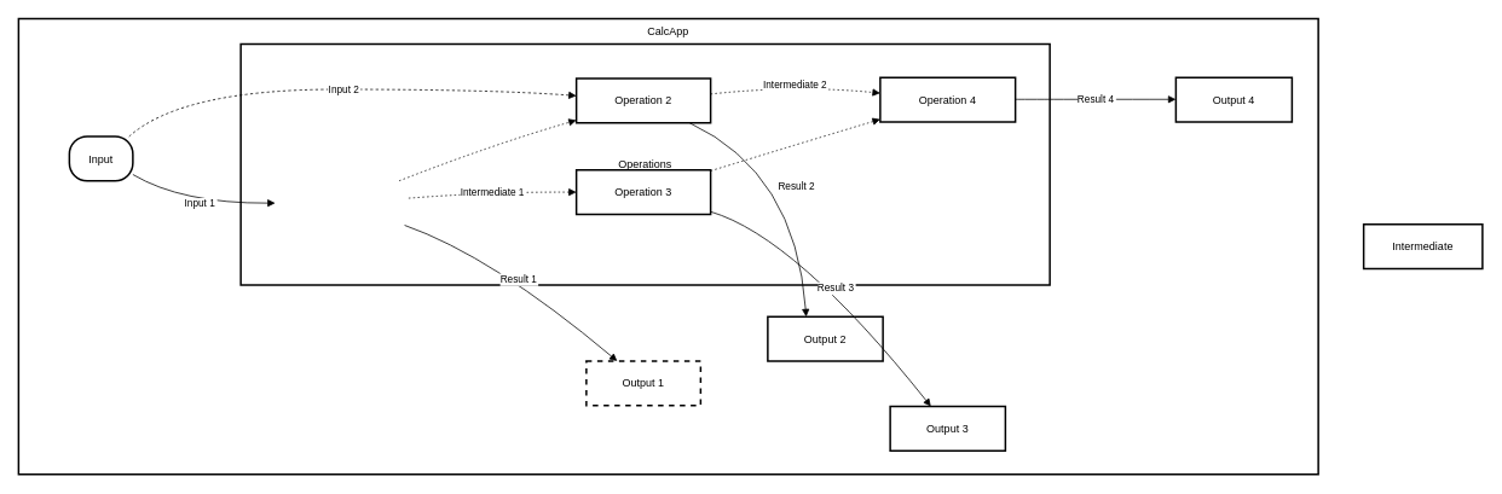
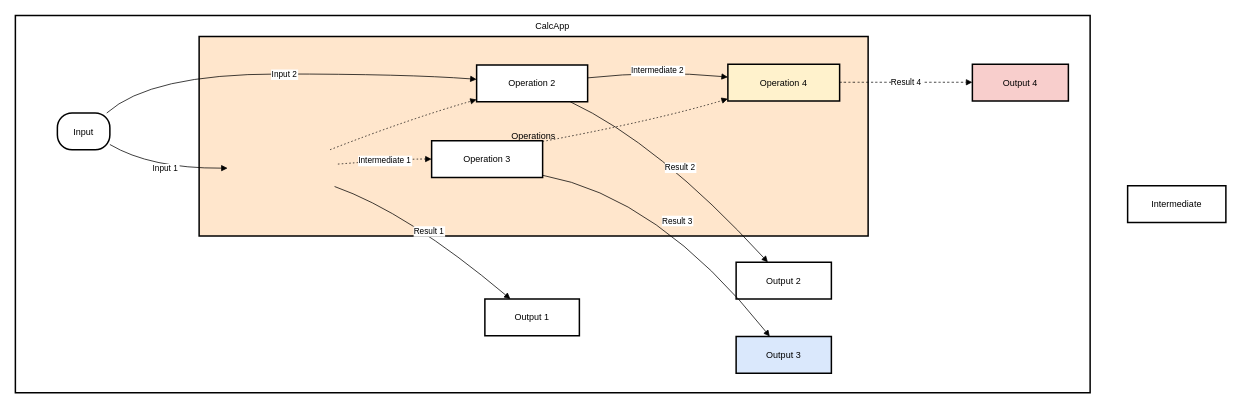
- <mxCell id="18" value="Intermediate 2" style="curved=1;dashed=1;dashPattern=2 3;startArrow=none;endArrow=block;exitX=1;exitY=0.35;entryX=0;entryY=0.35;" edge="1" parent="2" source="6" target="10"><mxGeometry relative="1" as="geometry"><Array as="points"><mxPoint x="857" y="73" /></Array></mxGeometry></mxCell>
+ <mxCell id="18" value="Intermediate 2" style="curved=1;dashed=0;dashPattern=2 3;startArrow=none;endArrow=block;exitX=1;exitY=0.35;entryX=0;entryY=0.35;" edge="1" parent="2" source="6" target="10"><mxGeometry relative="1" as="geometry"><Array as="points"><mxPoint x="857" y="73" /></Array></mxGeometry></mxCell>
- <mxCell id="14" value="Input 2" style="curved=1;startArrow=none;endArrow=block;exitX=0.94;exitY=0;entryX=0;entryY=0.39;dashed=1;" edge="1" parent="2" source="5" target="6"><mxGeometry relative="1" as="geometry"><Array as="points"><mxPoint x="180" y="78" /><mxPoint x="522" y="78" /></Array></mxGeometry></mxCell>
+ <mxCell id="14" value="Input 2" style="curved=1;startArrow=none;endArrow=block;exitX=0.94;exitY=0;entryX=0;entryY=0.39;" edge="1" parent="2" source="5" target="6"><mxGeometry relative="1" as="geometry"><Array as="points"><mxPoint x="180" y="78" /><mxPoint x="522" y="78" /></Array></mxGeometry></mxCell>
- <mxCell id="20" value="Result 4" style="curved=1;startArrow=none;endArrow=block;exitX=1;exitY=0.49;entryX=0;entryY=0.49;" edge="1" parent="2" source="10" target="12"><mxGeometry relative="1" as="geometry"><Array as="points" /></mxGeometry></mxCell>
+ <mxCell id="20" value="Result 4" style="curved=1;startArrow=none;endArrow=block;exitX=1;exitY=0.49;entryX=0;entryY=0.49;dashed=1;" edge="1" parent="2" source="10" target="12"><mxGeometry relative="1" as="geometry"><Array as="points" /></mxGeometry></mxCell>
- <mxCell id="10" value="Operation 4" style="whiteSpace=wrap;strokeWidth=2;" vertex="1" parent="2"><mxGeometry x="950" y="65" width="149" height="49" as="geometry" /></mxCell>
+ <mxCell id="10" value="Operation 4" style="whiteSpace=wrap;strokeWidth=2;fillColor=#fff2cc;" vertex="1" parent="2"><mxGeometry x="950" y="65" width="149" height="49" as="geometry" /></mxCell>
- <mxCell id="12" value="Output 4" style="whiteSpace=wrap;strokeWidth=2;" vertex="1" parent="2"><mxGeometry x="1276" y="65" width="128" height="49" as="geometry" /></mxCell>
+ <mxCell id="12" value="Output 4" style="whiteSpace=wrap;strokeWidth=2;fillColor=#f8cecc;" vertex="1" parent="2"><mxGeometry x="1276" y="65" width="128" height="49" as="geometry" /></mxCell>
- <mxCell id="4" value="Operations" style="whiteSpace=wrap;strokeWidth=2;" vertex="1" parent="2"><mxGeometry x="245" y="28" width="892" height="266" as="geometry" /></mxCell>
+ <mxCell id="4" value="Operations" style="whiteSpace=wrap;strokeWidth=2;fillColor=#ffe6cc;" vertex="1" parent="2"><mxGeometry x="245" y="28" width="892" height="266" as="geometry" /></mxCell>
- <mxCell id="9" value="Operation 3" style="whiteSpace=wrap;strokeWidth=2;" vertex="1" parent="2"><mxGeometry x="615" y="167" width="148" height="49" as="geometry" /></mxCell>
+ <mxCell id="9" value="Operation 3" style="whiteSpace=wrap;strokeWidth=2;" vertex="1" parent="2"><mxGeometry x="555" y="167" width="148" height="49" as="geometry" /></mxCell>
- <mxCell id="8" value="Output 2" style="whiteSpace=wrap;strokeWidth=2;" vertex="1" parent="2"><mxGeometry x="826" y="329" width="127" height="49" as="geometry" /></mxCell>
+ <mxCell id="8" value="Output 2" style="whiteSpace=wrap;strokeWidth=2;" vertex="1" parent="2"><mxGeometry x="961" y="329" width="127" height="49" as="geometry" /></mxCell>
- <mxCell id="7" value="Output 1" style="whiteSpace=wrap;strokeWidth=2;dashed=1;" vertex="1" parent="2"><mxGeometry x="626" y="378" width="126" height="49" as="geometry" /></mxCell>
+ <mxCell id="7" value="Output 1" style="whiteSpace=wrap;strokeWidth=2;" vertex="1" parent="2"><mxGeometry x="626" y="378" width="126" height="49" as="geometry" /></mxCell>
- <mxCell id="11" value="Output 3" style="whiteSpace=wrap;strokeWidth=2;" vertex="1" parent="2"><mxGeometry x="961" y="428" width="127" height="49" as="geometry" /></mxCell>
+ <mxCell id="11" value="Output 3" style="whiteSpace=wrap;strokeWidth=2;fillColor=#dae8fc;" vertex="1" parent="2"><mxGeometry x="961" y="428" width="127" height="49" as="geometry" /></mxCell>
